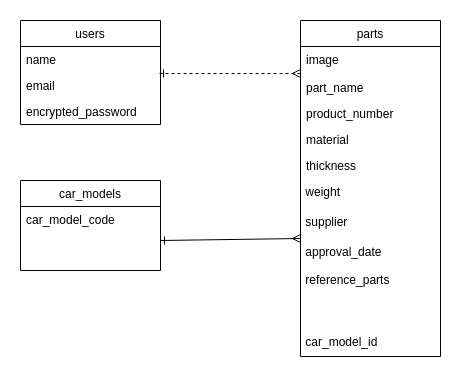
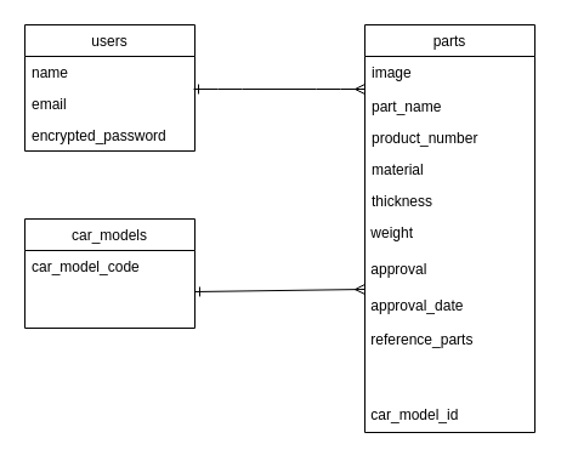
- <mxCell id="16" value="" style="edgeStyle=entityRelationEdgeStyle;fontSize=12;html=1;endArrow=ERmany;exitX=0.993;exitY=1.038;exitDx=0;exitDy=0;entryX=0;entryY=0.5;entryDx=0;entryDy=0;endFill=0;startArrow=ERone;startFill=0;exitPerimeter=0;dashed=1;" parent="1" source="3" target="9" edge="1"><mxGeometry width="100" height="100" relative="1" as="geometry"><mxPoint x="220" y="320" as="sourcePoint" /><mxPoint x="150" y="310" as="targetPoint" /></mxGeometry></mxCell>
+ <mxCell id="16" value="" style="edgeStyle=entityRelationEdgeStyle;fontSize=12;html=1;endArrow=ERmany;exitX=0.993;exitY=1.038;exitDx=0;exitDy=0;entryX=0;entryY=0.5;entryDx=0;entryDy=0;endFill=0;startArrow=ERone;startFill=0;exitPerimeter=0;" parent="1" source="3" target="9" edge="1"><mxGeometry width="100" height="100" relative="1" as="geometry"><mxPoint x="220" y="320" as="sourcePoint" /><mxPoint x="150" y="310" as="targetPoint" /></mxGeometry></mxCell>
- <mxCell id="14" value="&lt;span style=&quot;font-family: &amp;#34;helvetica&amp;#34;&quot;&gt;&amp;nbsp;supplier&lt;/span&gt;" style="text;whiteSpace=wrap;html=1;" parent="8" vertex="1"><mxGeometry y="188" width="140" height="30" as="geometry" /></mxCell>
+ <mxCell id="14" value="&lt;span style=&quot;font-family: &amp;#34;helvetica&amp;#34;&quot;&gt;&amp;nbsp;approval&lt;/span&gt;" style="text;whiteSpace=wrap;html=1;" parent="8" vertex="1"><mxGeometry y="188" width="140" height="30" as="geometry" /></mxCell>
